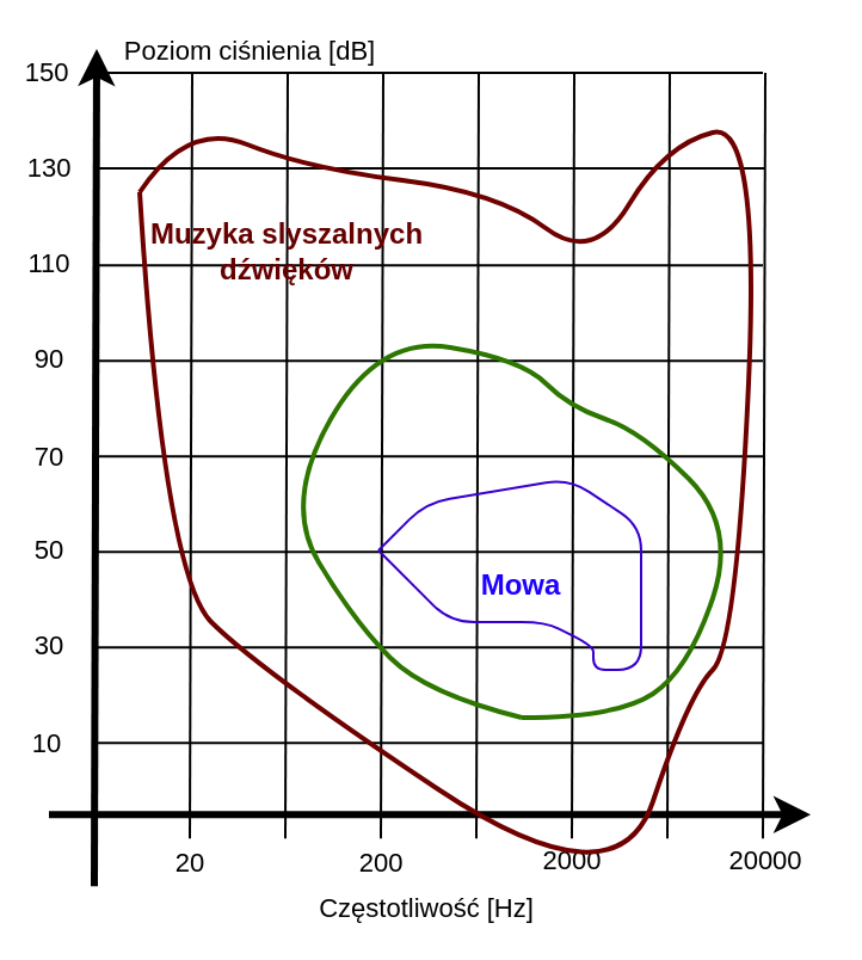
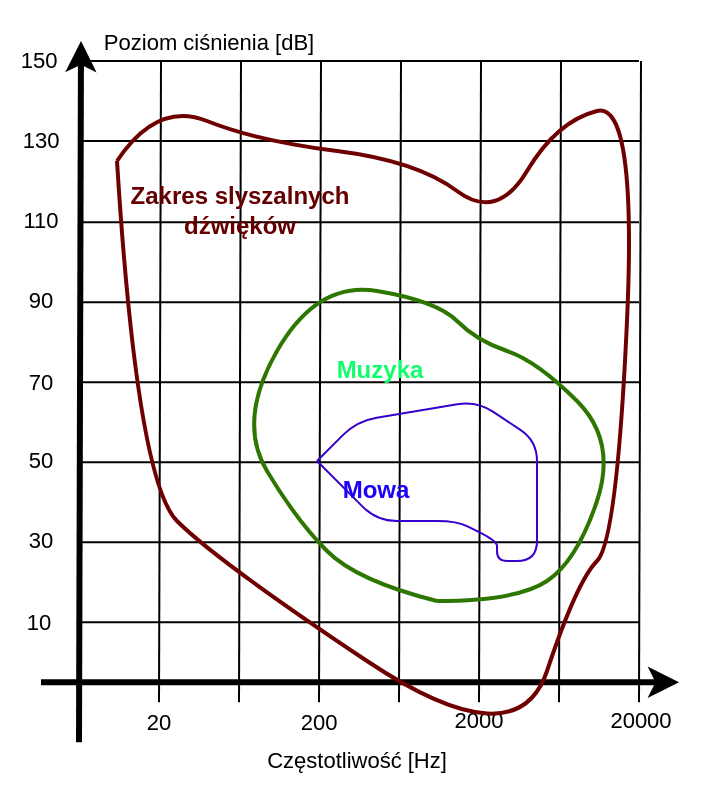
- <mxCell id="24" value="&lt;b&gt;&lt;font color=&quot;#660000&quot;&gt;Muzyka slyszalnych dźwięków&lt;/font&gt;&lt;/b&gt;" style="text;html=1;align=center;verticalAlign=middle;whiteSpace=wrap;rounded=0;" vertex="1" parent="1"><mxGeometry x="60" y="90" width="120" height="30" as="geometry" /></mxCell>
+ <mxCell id="24" value="&lt;b&gt;&lt;font color=&quot;#660000&quot;&gt;Zakres slyszalnych dźwięków&lt;/font&gt;&lt;/b&gt;" style="text;html=1;align=center;verticalAlign=middle;whiteSpace=wrap;rounded=0;" vertex="1" parent="1"><mxGeometry x="60" y="90" width="120" height="30" as="geometry" /></mxCell>
+ <mxCell id="25" value="&lt;b&gt;&lt;font color=&quot;#10fe6b&quot;&gt;Muzyka&lt;/font&gt;&lt;/b&gt;" style="text;html=1;align=center;verticalAlign=middle;whiteSpace=wrap;rounded=0;" vertex="1" parent="1"><mxGeometry x="160" y="170" width="60" height="30" as="geometry" /></mxCell>
- <mxCell id="23" value="&lt;font color=&quot;#1e00ff&quot;&gt;&lt;b&gt;Mowa&lt;/b&gt;&lt;/font&gt;" style="text;html=1;align=center;verticalAlign=middle;whiteSpace=wrap;rounded=0;" vertex="1" parent="1"><mxGeometry x="188" y="230" width="60" height="30" as="geometry" /></mxCell>
+ <mxCell id="23" value="&lt;font color=&quot;#1e00ff&quot;&gt;&lt;b&gt;Mowa&lt;/b&gt;&lt;/font&gt;" style="text;html=1;align=center;verticalAlign=middle;whiteSpace=wrap;rounded=0;" vertex="1" parent="1"><mxGeometry x="158" y="230" width="60" height="30" as="geometry" /></mxCell>
